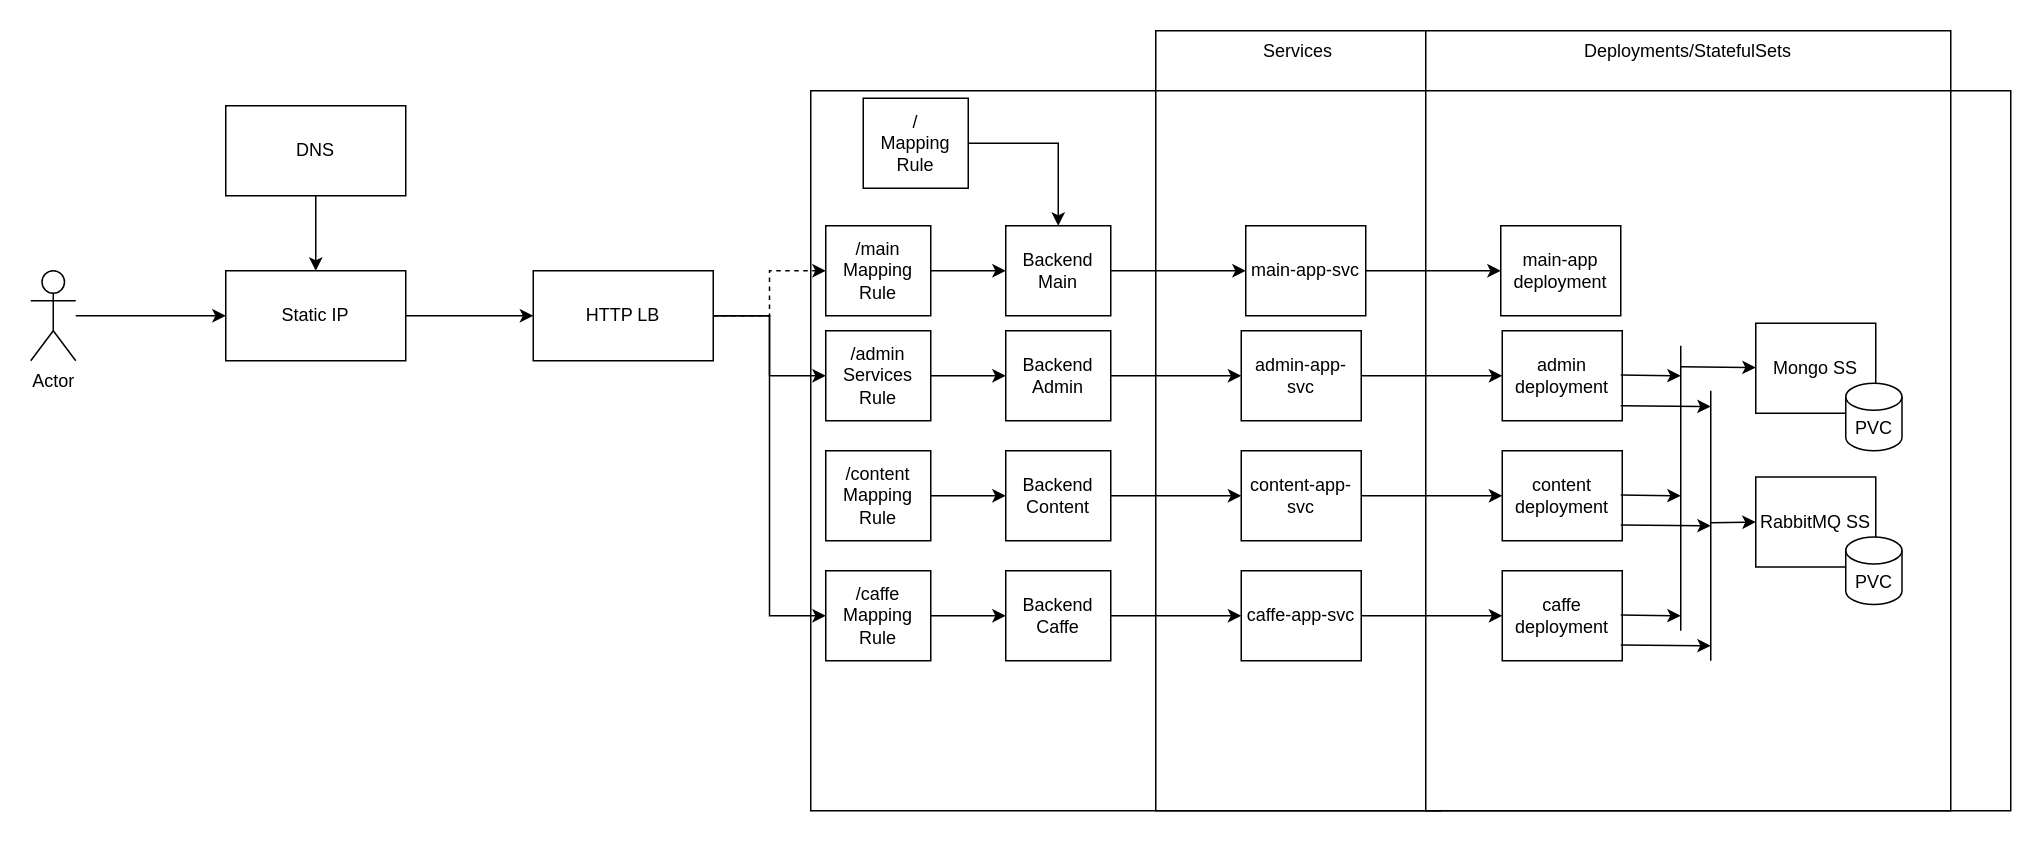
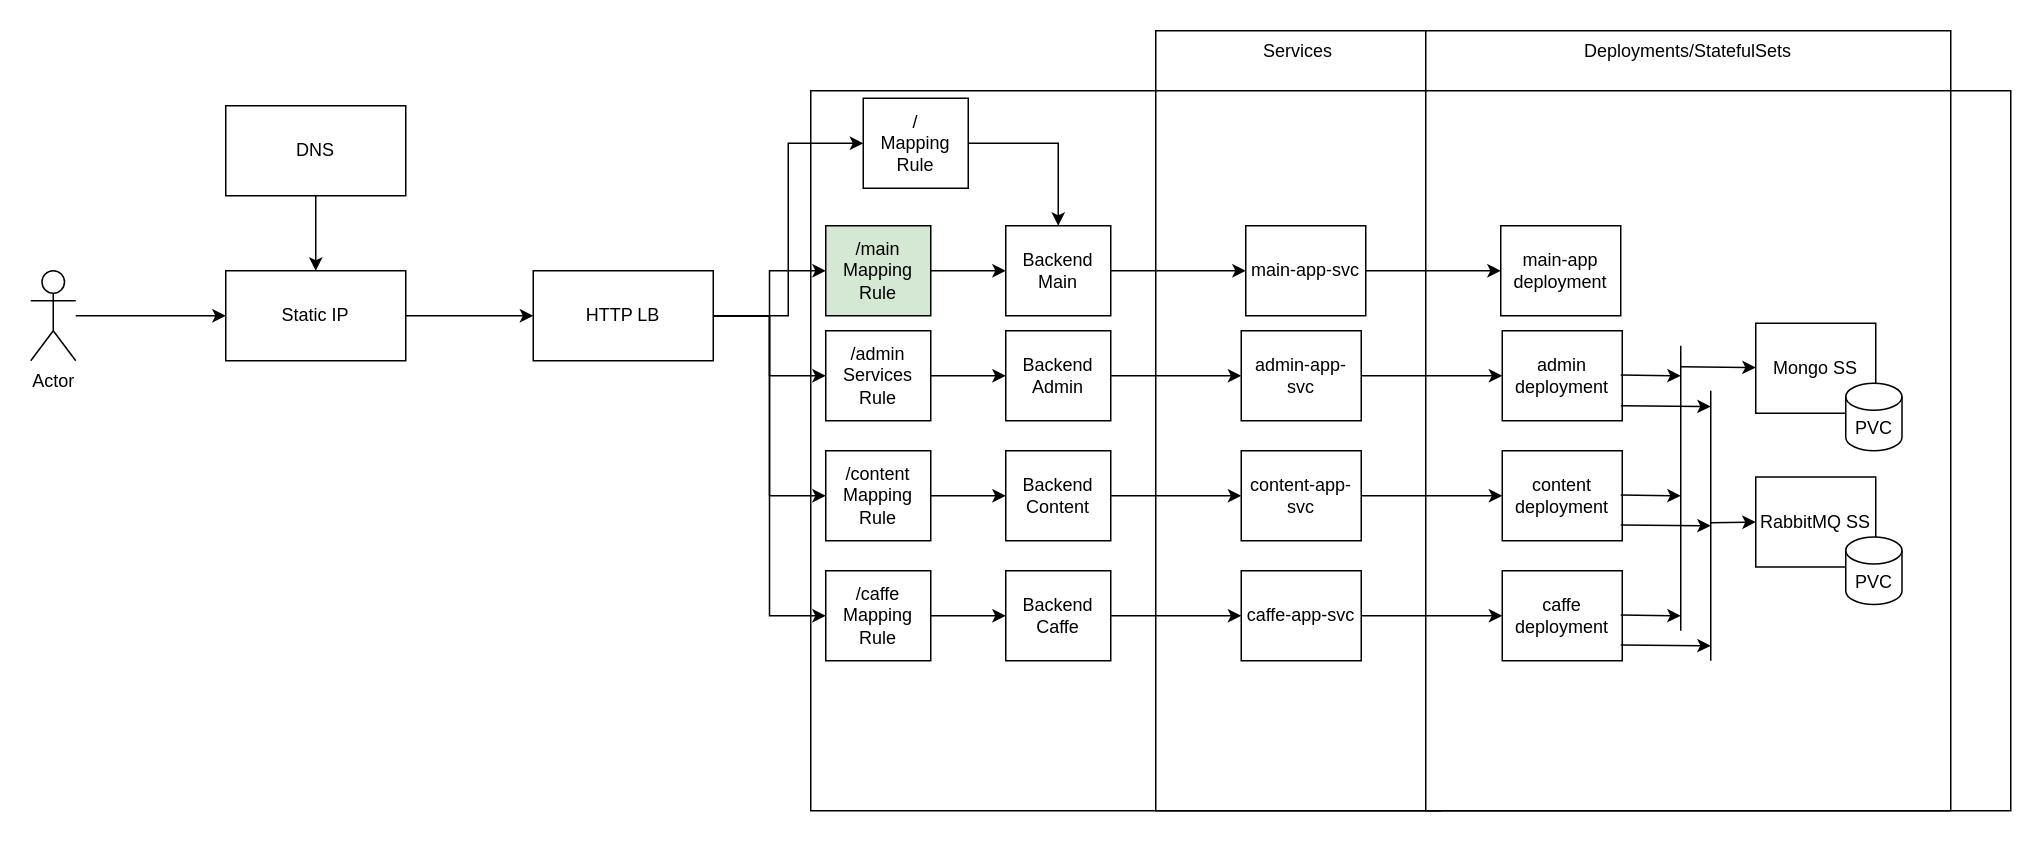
+ <mxCell id="4" style="edgeStyle=orthogonalEdgeStyle;rounded=0;orthogonalLoop=1;jettySize=auto;html=1;exitX=1;exitY=0.5;exitDx=0;exitDy=0;entryX=0;entryY=0.5;entryDx=0;entryDy=0;" edge="1" parent="1" source="9" target="20"><mxGeometry relative="1" as="geometry"><mxPoint x="510" y="210" as="targetPoint" /></mxGeometry></mxCell>
- <mxCell id="31" value="/main Mapping Rule" style="rounded=0;whiteSpace=wrap;html=1;" vertex="1" parent="29"><mxGeometry width="70" height="60" as="geometry" /></mxCell>
+ <mxCell id="31" value="/main Mapping Rule" style="rounded=0;whiteSpace=wrap;html=1;fillColor=#d5e8d4;" vertex="1" parent="29"><mxGeometry width="70" height="60" as="geometry" /></mxCell>
- <mxCell id="5" style="edgeStyle=orthogonalEdgeStyle;rounded=0;orthogonalLoop=1;jettySize=auto;html=1;exitX=1;exitY=0.5;exitDx=0;exitDy=0;entryX=0;entryY=0.5;entryDx=0;entryDy=0;dashed=1;" edge="1" parent="1" source="9" target="31"><mxGeometry relative="1" as="geometry" /></mxCell>
+ <mxCell id="5" style="edgeStyle=orthogonalEdgeStyle;rounded=0;orthogonalLoop=1;jettySize=auto;html=1;exitX=1;exitY=0.5;exitDx=0;exitDy=0;entryX=0;entryY=0.5;entryDx=0;entryDy=0;" edge="1" parent="1" source="9" target="31"><mxGeometry relative="1" as="geometry" /></mxCell>
+ <mxCell id="7" style="edgeStyle=orthogonalEdgeStyle;rounded=0;orthogonalLoop=1;jettySize=auto;html=1;exitX=1;exitY=0.5;exitDx=0;exitDy=0;entryX=0;entryY=0.5;entryDx=0;entryDy=0;" edge="1" parent="1" source="9" target="41"><mxGeometry relative="1" as="geometry" /></mxCell>
